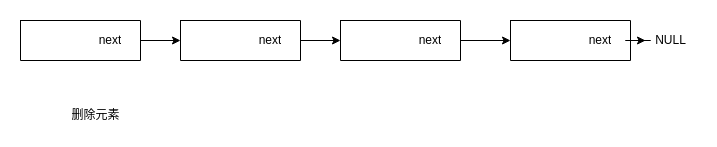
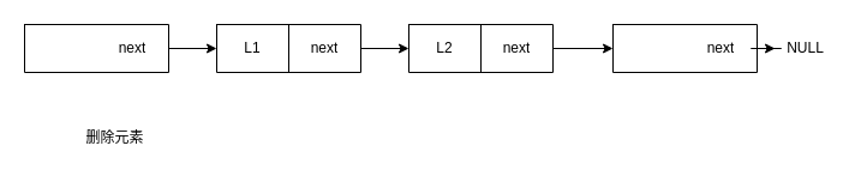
+ <mxCell id="7" value="L1" style="shape=partialRectangle;html=1;whiteSpace=wrap;connectable=0;overflow=hidden;fillColor=none;top=0;left=0;bottom=0;right=0;" vertex="1" parent="6"><mxGeometry width="60" height="40" as="geometry" /></mxCell>
+ <mxCell id="11" value="L2" style="shape=partialRectangle;html=1;whiteSpace=wrap;connectable=0;overflow=hidden;fillColor=none;top=0;left=0;bottom=0;right=0;" vertex="1" parent="10"><mxGeometry width="60" height="40" as="geometry" /></mxCell>
